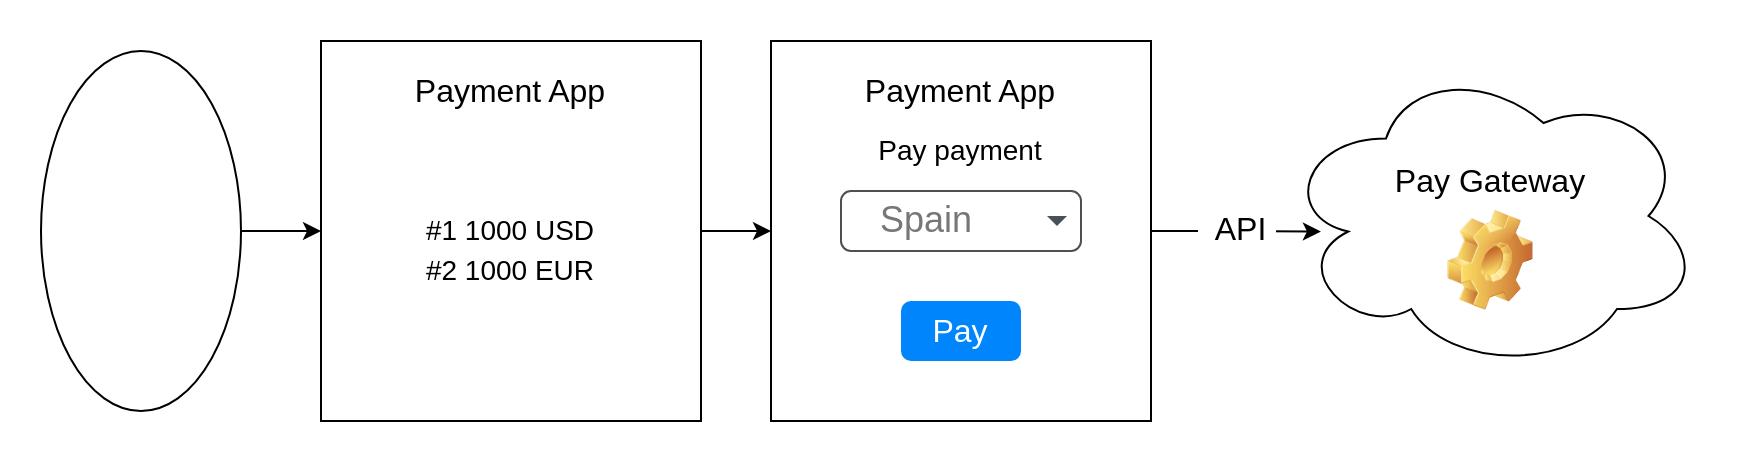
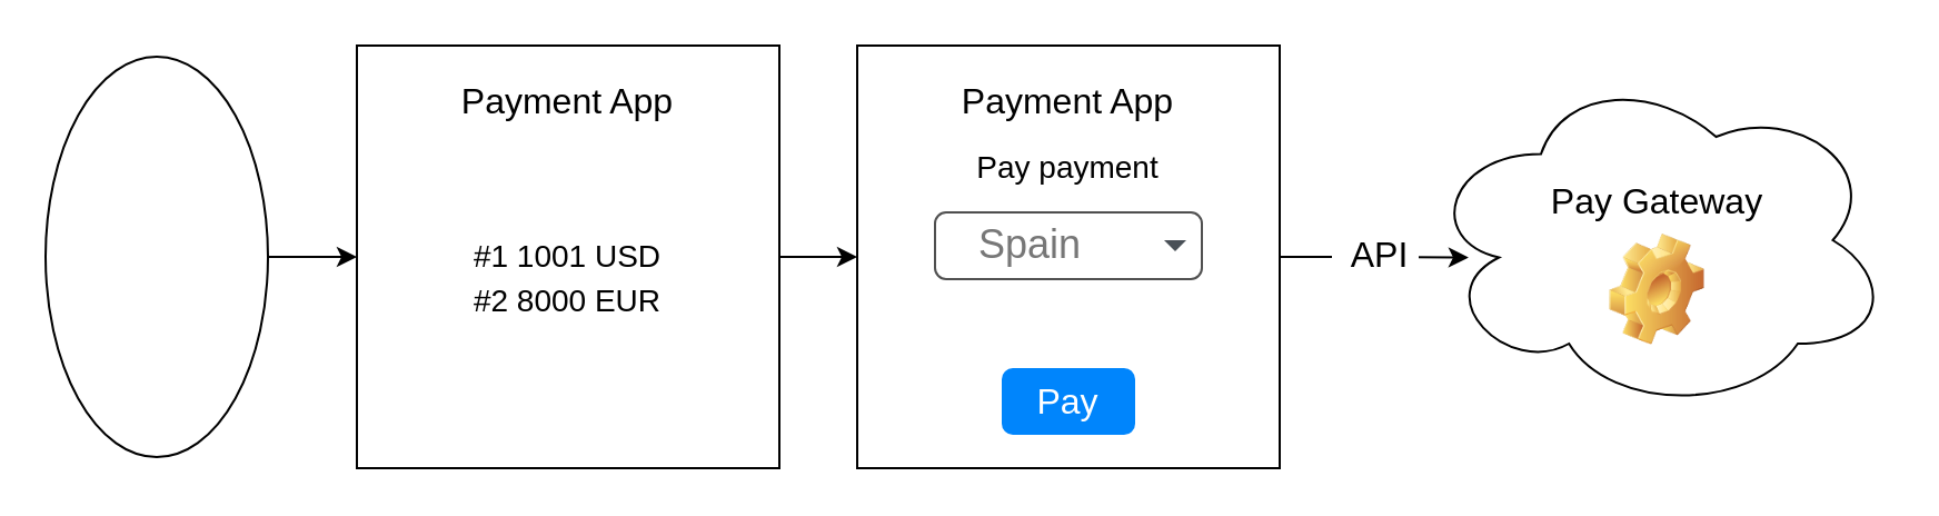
- <mxCell id="15" value="#1 1000 USD" style="text;html=1;strokeColor=none;fillColor=none;align=center;verticalAlign=middle;whiteSpace=wrap;rounded=0;fontSize=14;" vertex="1" parent="1"><mxGeometry x="200" y="100" width="110" height="30" as="geometry" /></mxCell>
+ <mxCell id="15" value="#1 1001 USD" style="text;html=1;strokeColor=none;fillColor=none;align=center;verticalAlign=middle;whiteSpace=wrap;rounded=0;fontSize=14;" vertex="1" parent="1"><mxGeometry x="200" y="100" width="110" height="30" as="geometry" /></mxCell>
- <mxCell id="16" value="#2 1000 EUR" style="text;html=1;strokeColor=none;fillColor=none;align=center;verticalAlign=middle;whiteSpace=wrap;rounded=0;fontSize=14;" vertex="1" parent="1"><mxGeometry x="200" y="120" width="110" height="30" as="geometry" /></mxCell>
+ <mxCell id="16" value="#2 8000 EUR" style="text;html=1;strokeColor=none;fillColor=none;align=center;verticalAlign=middle;whiteSpace=wrap;rounded=0;fontSize=14;" vertex="1" parent="1"><mxGeometry x="200" y="120" width="110" height="30" as="geometry" /></mxCell>
- <mxCell id="8" value="Pay" style="html=1;shadow=0;dashed=0;shape=mxgraph.bootstrap.rrect;rSize=5;strokeColor=none;strokeWidth=1;fillColor=#0085FC;fontColor=#FFFFFF;whiteSpace=wrap;align=center;verticalAlign=middle;spacingLeft=0;fontStyle=0;fontSize=16;spacing=5;" vertex="1" parent="1"><mxGeometry x="450" y="150" width="60" height="30" as="geometry" /></mxCell>
+ <mxCell id="8" value="Pay" style="html=1;shadow=0;dashed=0;shape=mxgraph.bootstrap.rrect;rSize=5;strokeColor=none;strokeWidth=1;fillColor=#0085FC;fontColor=#FFFFFF;whiteSpace=wrap;align=center;verticalAlign=middle;spacingLeft=0;fontStyle=0;fontSize=16;spacing=5;" vertex="1" parent="1"><mxGeometry x="450" y="165" width="60" height="30" as="geometry" /></mxCell>
